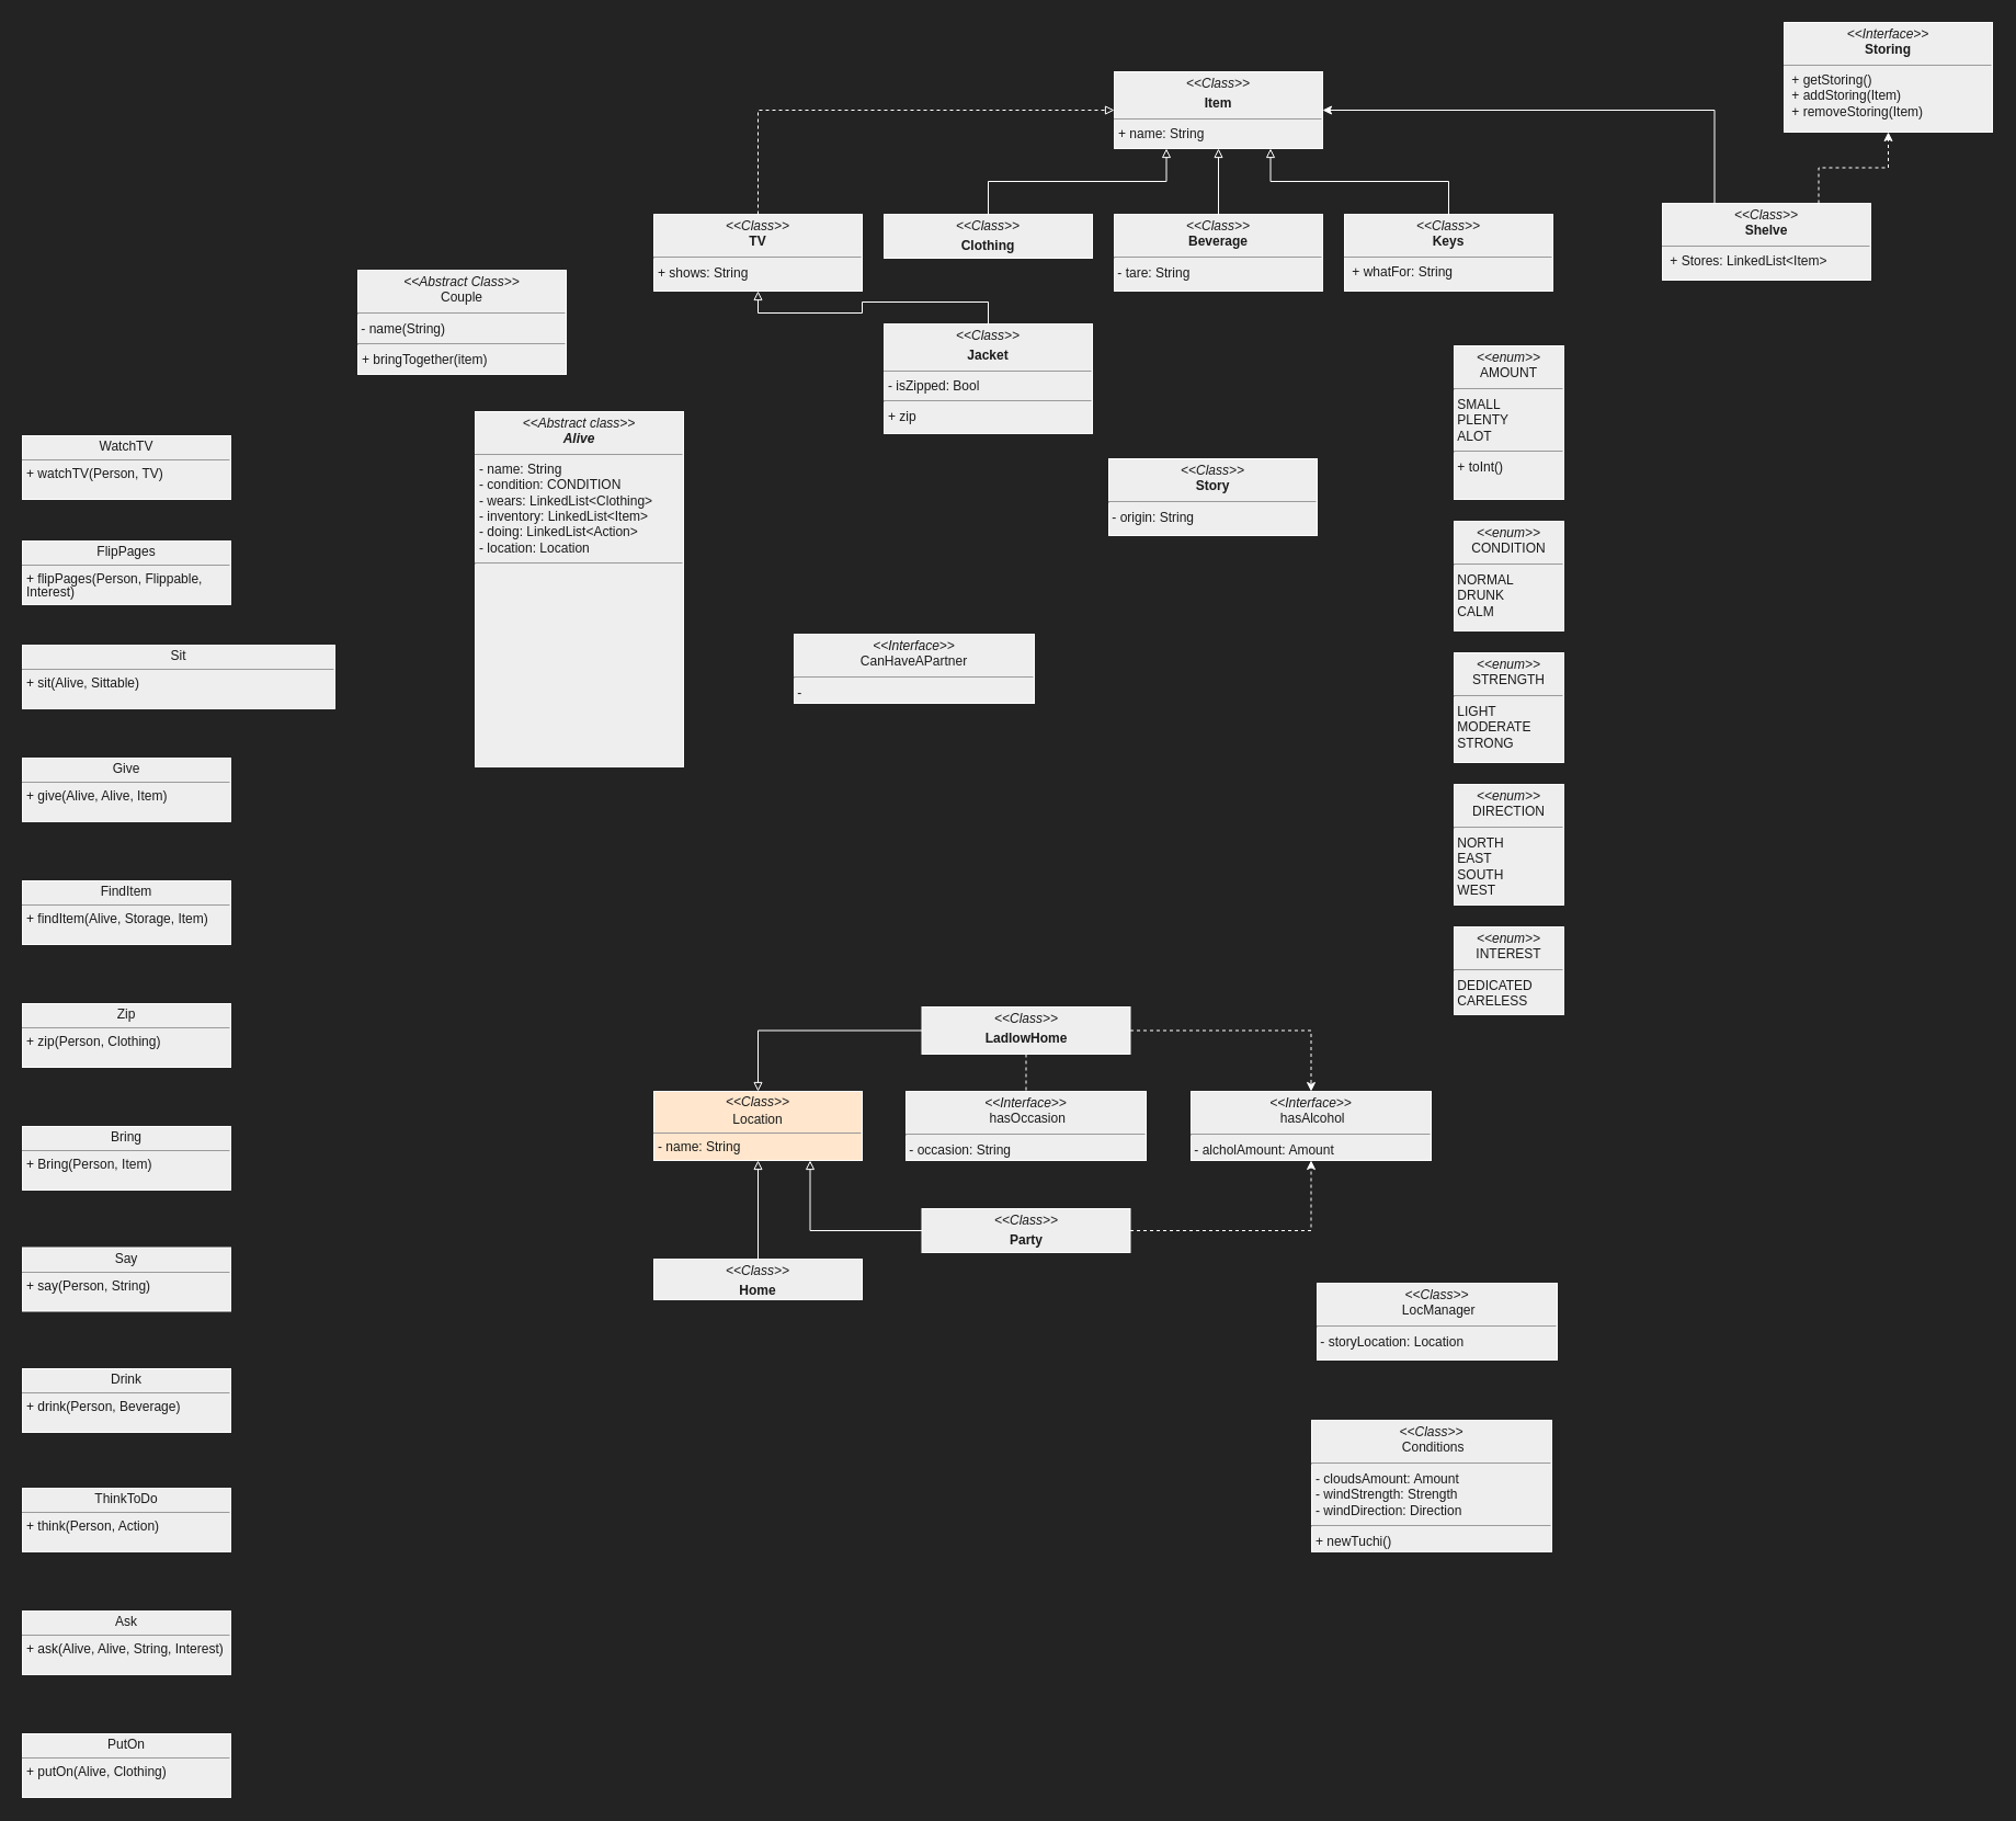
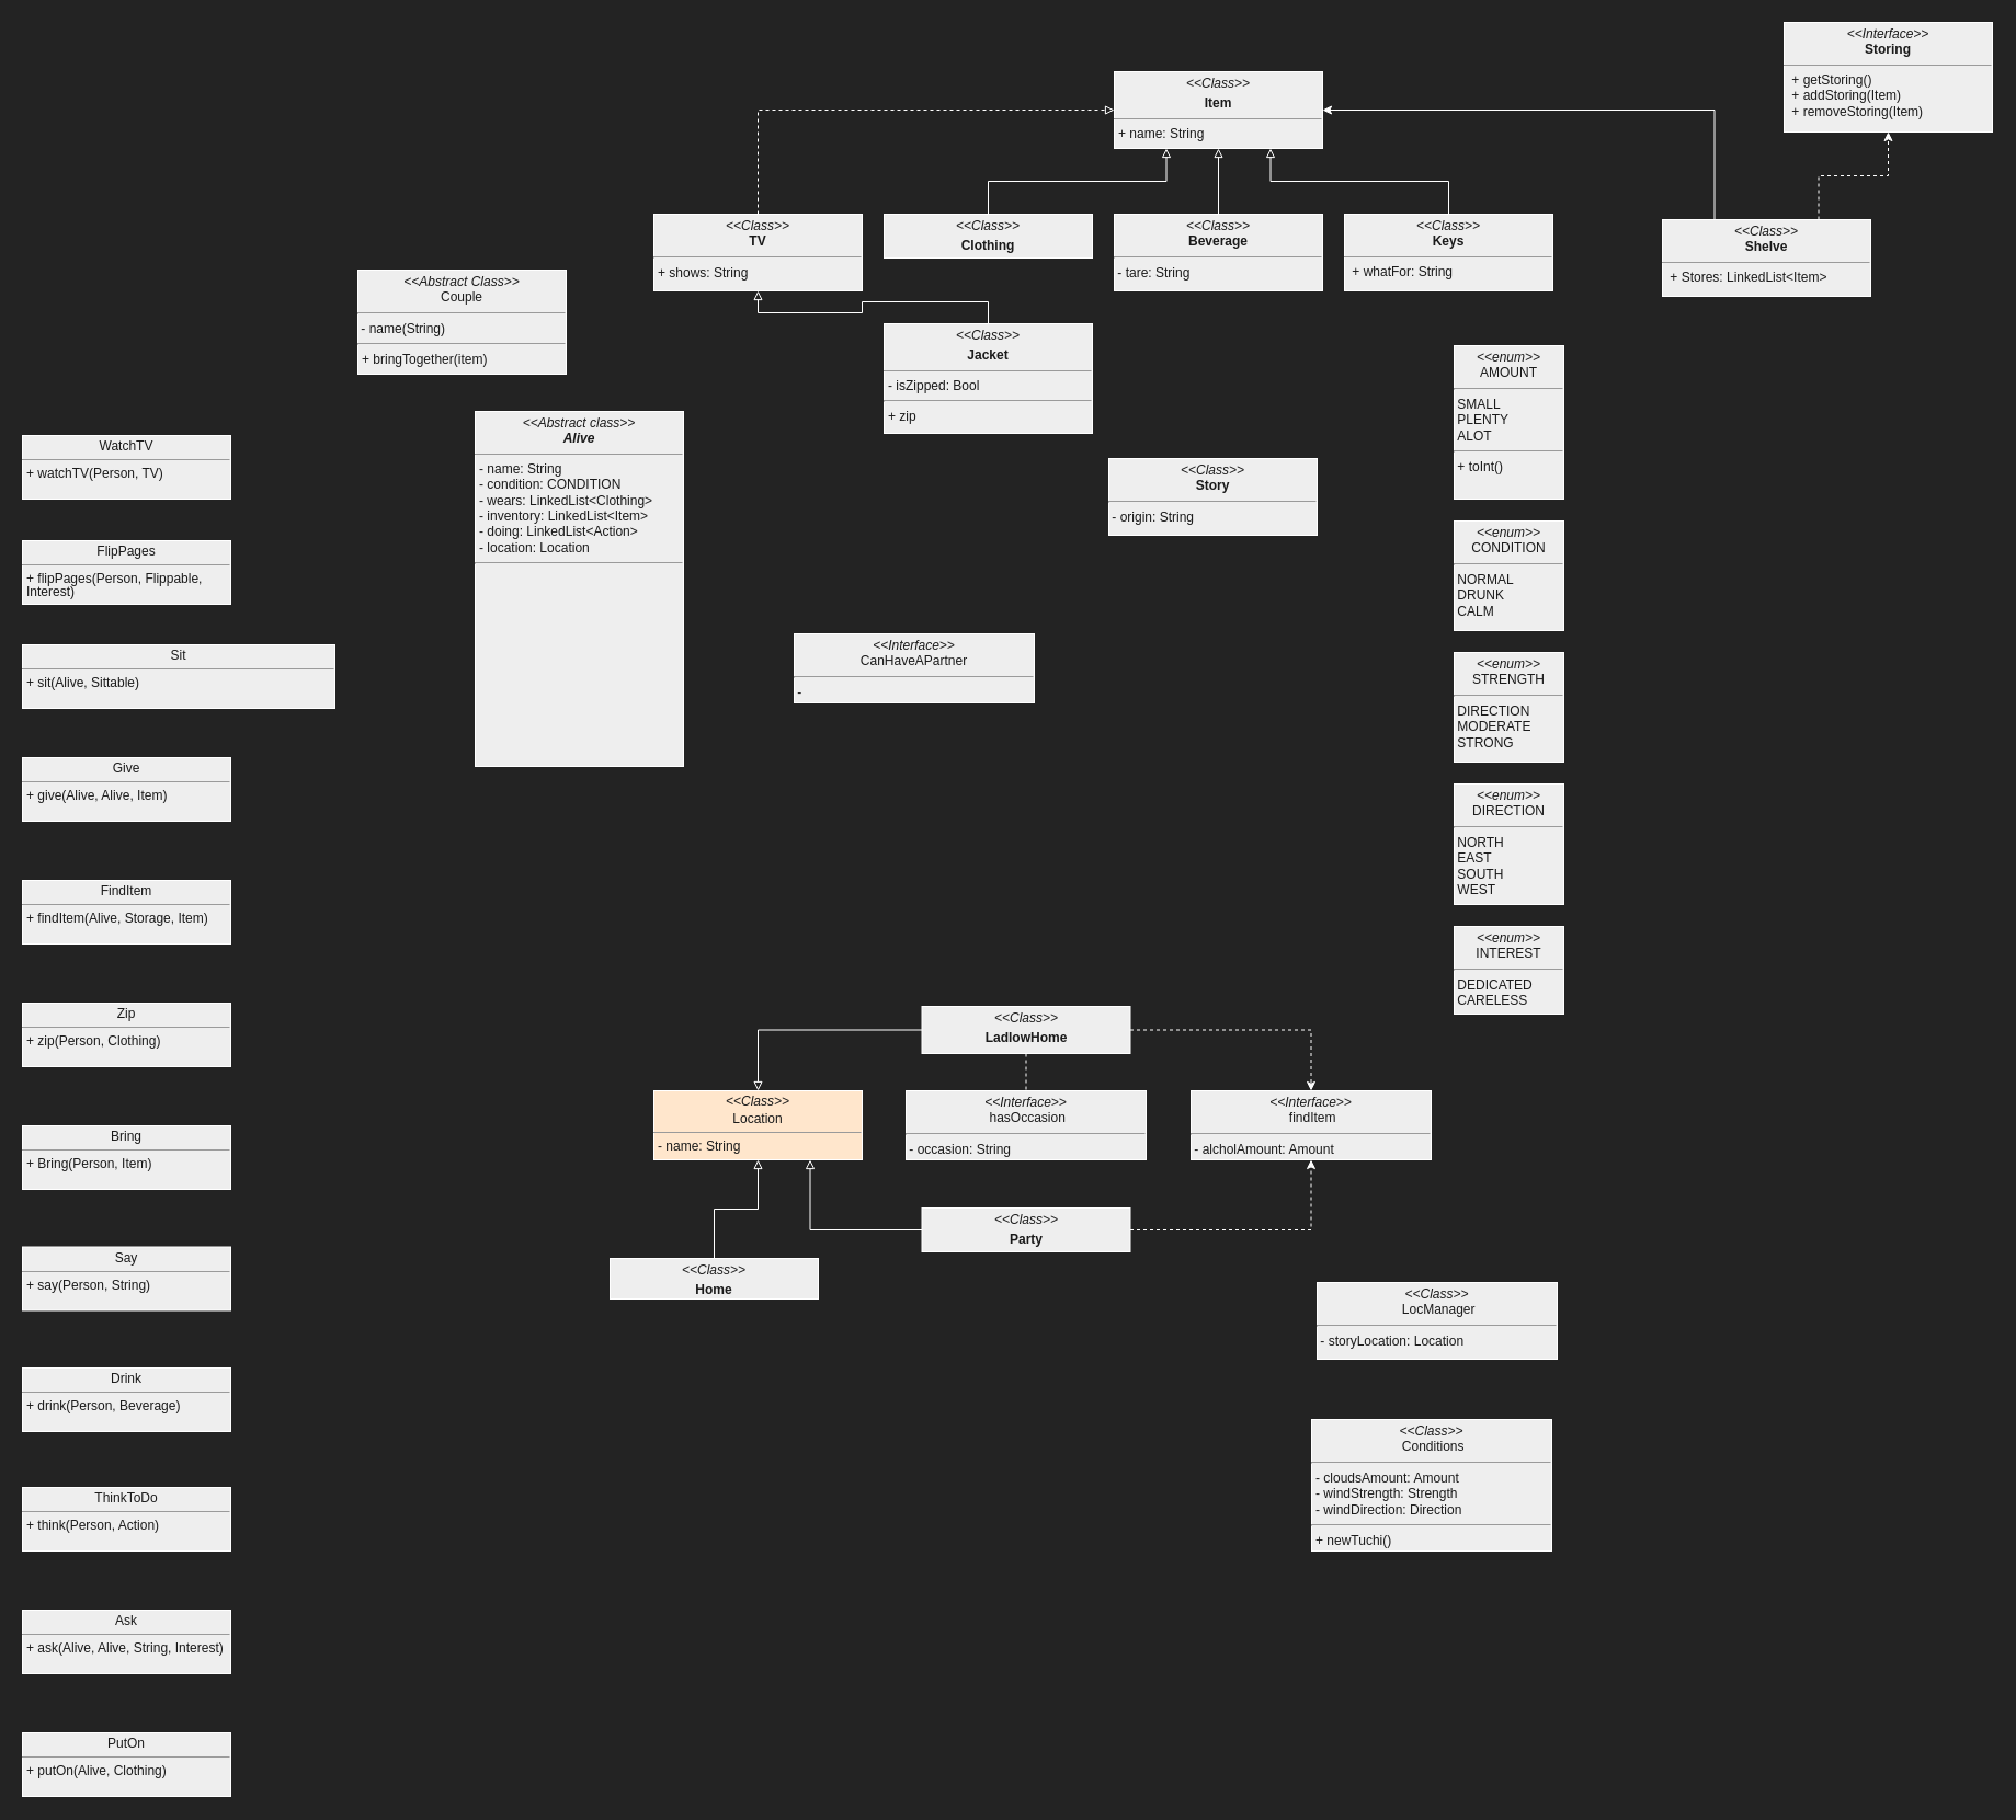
- <mxCell id="47" value="&lt;p style=&quot;margin:0px;margin-top:4px;text-align:center;&quot;&gt;&lt;i&gt;&amp;lt;&amp;lt;Class&amp;gt;&amp;gt;&lt;/i&gt;&lt;br&gt;&lt;b&gt;Shelve&lt;/b&gt;&lt;/p&gt;&lt;hr size=&quot;1&quot;&gt;&lt;p style=&quot;margin:0px;margin-left:4px;&quot;&gt;&amp;nbsp;+ Stores: LinkedList&amp;lt;Item&amp;gt;&lt;/p&gt;" style="verticalAlign=top;align=left;overflow=fill;fontSize=12;fontFamily=Helvetica;html=1;whiteSpace=wrap;labelBackgroundColor=none;fillColor=#EEEEEE;strokeColor=#FFFFFF;fontColor=#1A1A1A;" vertex="1" parent="1"><mxGeometry x="1516" y="185" width="190" height="70" as="geometry" /></mxCell>
+ <mxCell id="47" value="&lt;p style=&quot;margin:0px;margin-top:4px;text-align:center;&quot;&gt;&lt;i&gt;&amp;lt;&amp;lt;Class&amp;gt;&amp;gt;&lt;/i&gt;&lt;br&gt;&lt;b&gt;Shelve&lt;/b&gt;&lt;/p&gt;&lt;hr size=&quot;1&quot;&gt;&lt;p style=&quot;margin:0px;margin-left:4px;&quot;&gt;&amp;nbsp;+ Stores: LinkedList&amp;lt;Item&amp;gt;&lt;/p&gt;" style="verticalAlign=top;align=left;overflow=fill;fontSize=12;fontFamily=Helvetica;html=1;whiteSpace=wrap;labelBackgroundColor=none;fillColor=#EEEEEE;strokeColor=#FFFFFF;fontColor=#1A1A1A;" vertex="1" parent="1"><mxGeometry x="1516" y="200" width="190" height="70" as="geometry" /></mxCell>
- <mxCell id="17" value="&lt;p style=&quot;margin:0px;margin-top:4px;text-align:center;&quot;&gt;&lt;i&gt;&amp;lt;&amp;lt;enum&amp;gt;&amp;gt;&lt;/i&gt;&lt;br&gt;STRENGTH&lt;/p&gt;&lt;hr&gt;&amp;nbsp;LIGHT&lt;br&gt;&amp;nbsp;MODERATE&lt;br&gt;&amp;nbsp;STRONG" style="verticalAlign=top;align=left;overflow=fill;fontSize=12;fontFamily=Helvetica;html=1;whiteSpace=wrap;labelBackgroundColor=none;fillColor=#EEEEEE;strokeColor=#FFFFFF;fontColor=#1A1A1A;" parent="1" vertex="1"><mxGeometry x="1326" y="595" width="100" height="100" as="geometry" /></mxCell>
+ <mxCell id="17" value="&lt;p style=&quot;margin:0px;margin-top:4px;text-align:center;&quot;&gt;&lt;i&gt;&amp;lt;&amp;lt;enum&amp;gt;&amp;gt;&lt;/i&gt;&lt;br&gt;STRENGTH&lt;/p&gt;&lt;hr&gt;&amp;nbsp;DIRECTION&lt;br&gt;&amp;nbsp;MODERATE&lt;br&gt;&amp;nbsp;STRONG" style="verticalAlign=top;align=left;overflow=fill;fontSize=12;fontFamily=Helvetica;html=1;whiteSpace=wrap;labelBackgroundColor=none;fillColor=#EEEEEE;strokeColor=#FFFFFF;fontColor=#1A1A1A;" parent="1" vertex="1"><mxGeometry x="1326" y="595" width="100" height="100" as="geometry" /></mxCell>
- <mxCell id="29" value="&lt;p style=&quot;margin:0px;margin-top:4px;text-align:center;&quot;&gt;&lt;i&gt;&amp;lt;&amp;lt;Interface&amp;gt;&amp;gt;&lt;/i&gt;&lt;br&gt;&amp;nbsp;hasAlcohol&lt;/p&gt;&lt;hr&gt;&amp;nbsp;- alcholAmount: Amount&lt;br&gt;&lt;p style=&quot;margin:0px;margin-left:4px;&quot;&gt;&lt;br&gt;&lt;/p&gt;" style="verticalAlign=top;align=left;overflow=fill;fontSize=12;fontFamily=Helvetica;html=1;whiteSpace=wrap;labelBackgroundColor=none;fillColor=#EEEEEE;strokeColor=#FFFFFF;fontColor=#1A1A1A;" parent="1" vertex="1"><mxGeometry x="1086" y="995" width="219" height="63" as="geometry" /></mxCell>
+ <mxCell id="29" value="&lt;p style=&quot;margin:0px;margin-top:4px;text-align:center;&quot;&gt;&lt;i&gt;&amp;lt;&amp;lt;Interface&amp;gt;&amp;gt;&lt;/i&gt;&lt;br&gt;&amp;nbsp;findItem&lt;/p&gt;&lt;hr&gt;&amp;nbsp;- alcholAmount: Amount&lt;br&gt;&lt;p style=&quot;margin:0px;margin-left:4px;&quot;&gt;&lt;br&gt;&lt;/p&gt;" style="verticalAlign=top;align=left;overflow=fill;fontSize=12;fontFamily=Helvetica;html=1;whiteSpace=wrap;labelBackgroundColor=none;fillColor=#EEEEEE;strokeColor=#FFFFFF;fontColor=#1A1A1A;" parent="1" vertex="1"><mxGeometry x="1086" y="995" width="219" height="63" as="geometry" /></mxCell>
- <mxCell id="12" value="&lt;p style=&quot;margin:0px;margin-top:4px;text-align:center;&quot;&gt;&lt;i&gt;&amp;lt;&amp;lt;Class&lt;/i&gt;&lt;i&gt;&amp;gt;&amp;gt;&lt;/i&gt;&lt;/p&gt;&lt;p style=&quot;margin:0px;margin-top:4px;text-align:center;&quot;&gt;&lt;b&gt;Home&lt;/b&gt;&lt;/p&gt;" style="verticalAlign=top;align=left;overflow=fill;fontSize=12;fontFamily=Helvetica;html=1;whiteSpace=wrap;labelBackgroundColor=none;fillColor=#EEEEEE;strokeColor=#FFFFFF;fontColor=#1A1A1A;" parent="1" vertex="1"><mxGeometry x="596" y="1148" width="190" height="37" as="geometry" /></mxCell>
+ <mxCell id="12" value="&lt;p style=&quot;margin:0px;margin-top:4px;text-align:center;&quot;&gt;&lt;i&gt;&amp;lt;&amp;lt;Class&lt;/i&gt;&lt;i&gt;&amp;gt;&amp;gt;&lt;/i&gt;&lt;/p&gt;&lt;p style=&quot;margin:0px;margin-top:4px;text-align:center;&quot;&gt;&lt;b&gt;Home&lt;/b&gt;&lt;/p&gt;" style="verticalAlign=top;align=left;overflow=fill;fontSize=12;fontFamily=Helvetica;html=1;whiteSpace=wrap;labelBackgroundColor=none;fillColor=#EEEEEE;strokeColor=#FFFFFF;fontColor=#1A1A1A;" parent="1" vertex="1"><mxGeometry x="556" y="1148" width="190" height="37" as="geometry" /></mxCell>
